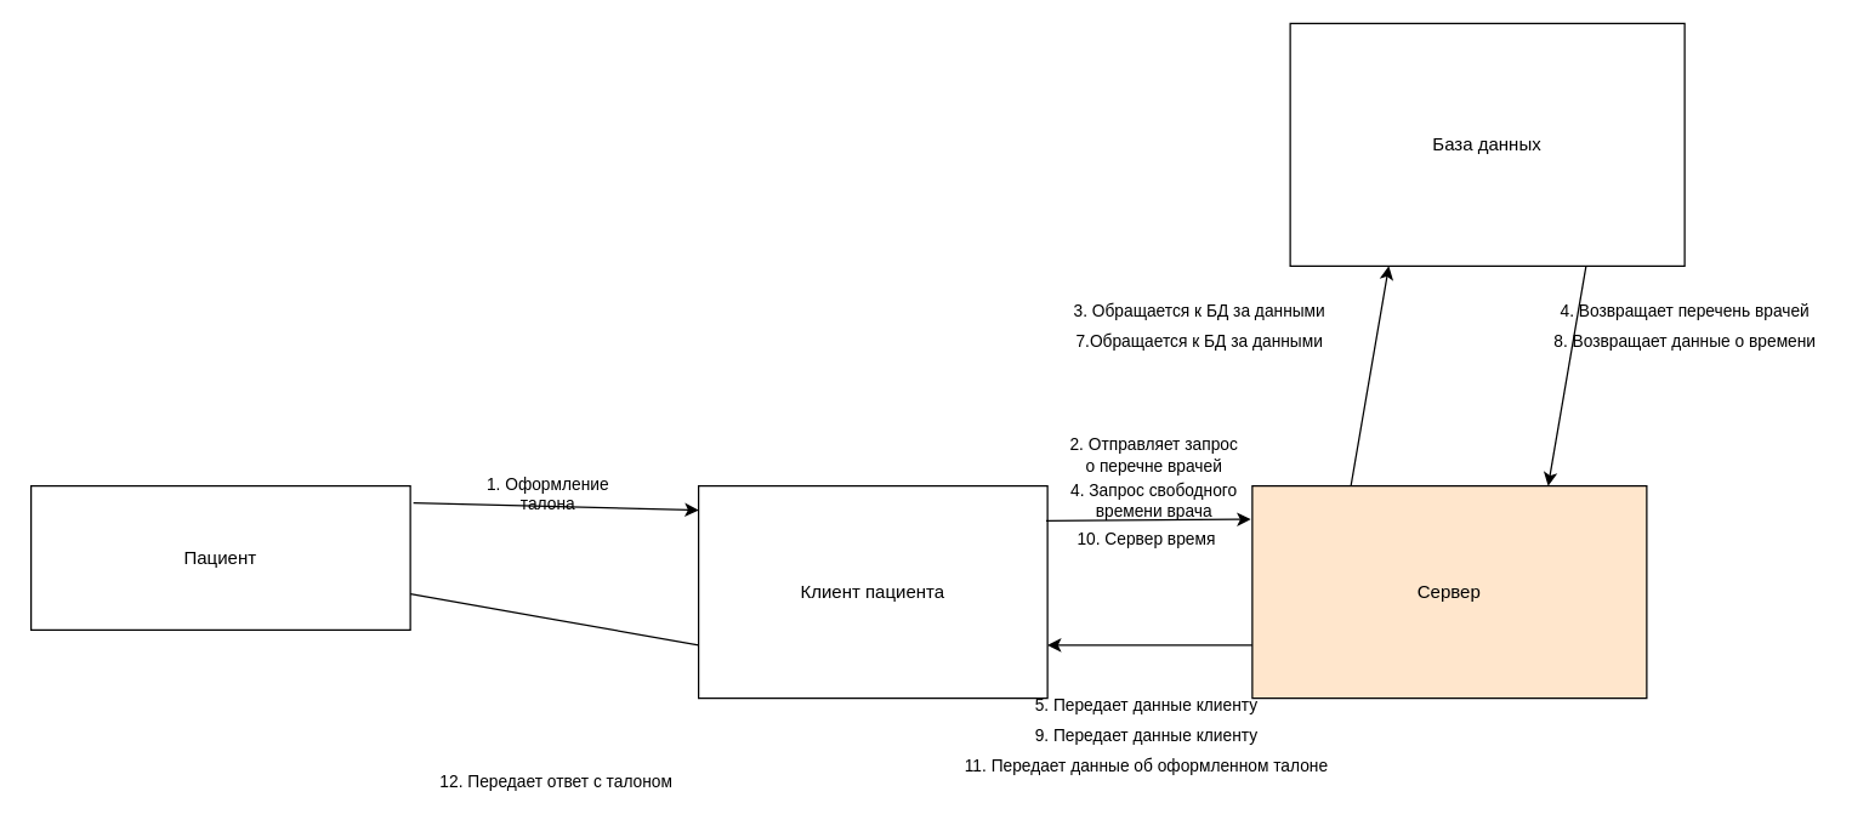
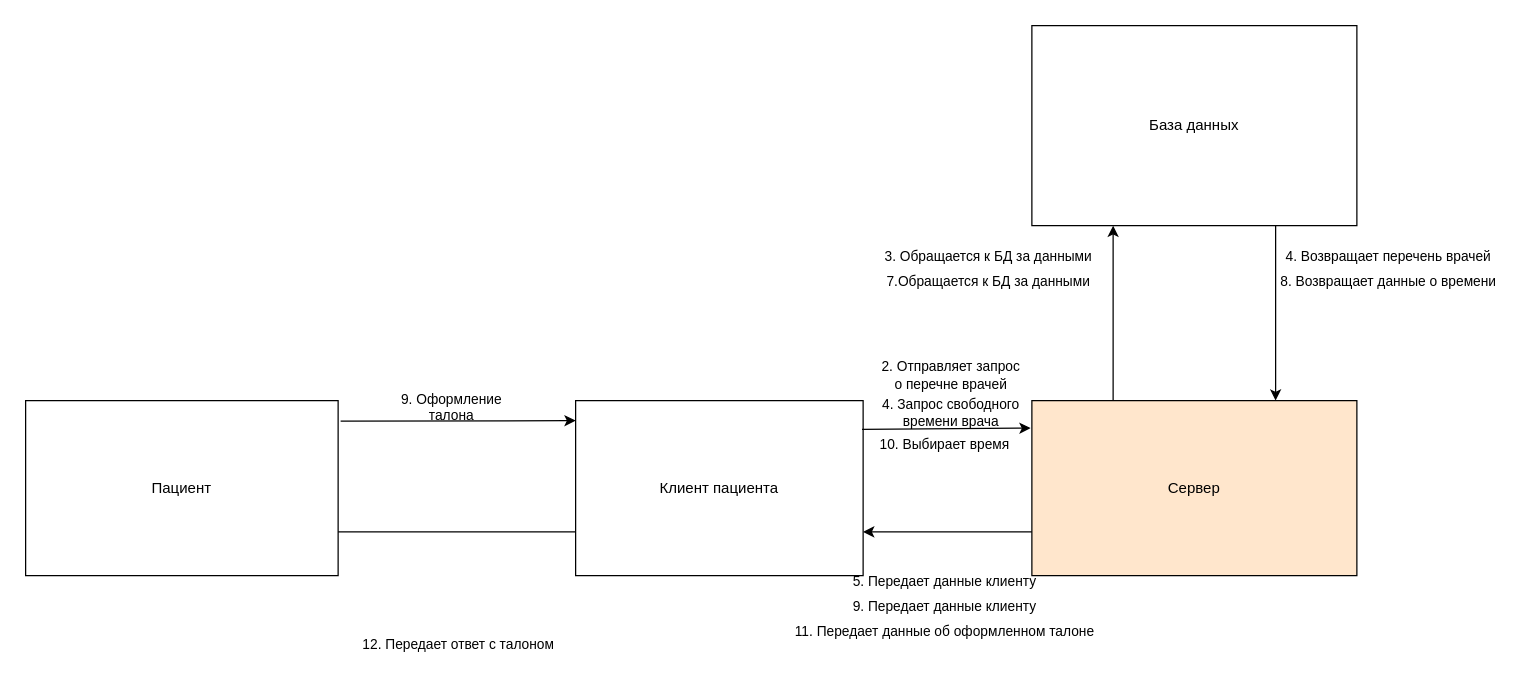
- <mxCell id="5" value="База данных" style="rounded=0;whiteSpace=wrap;html=1;" parent="1" vertex="1"><mxGeometry x="850" y="15" width="260" height="160" as="geometry" /></mxCell>
+ <mxCell id="5" value="База данных" style="rounded=0;whiteSpace=wrap;html=1;" parent="1" vertex="1"><mxGeometry x="825" y="20" width="260" height="160" as="geometry" /></mxCell>
- <mxCell id="7" value="1. Оформление талона" style="text;strokeColor=none;fillColor=none;align=center;verticalAlign=middle;spacingLeft=4;spacingRight=4;overflow=hidden;points=[[0,0.5],[1,0.5]];portConstraint=eastwest;rotatable=0;whiteSpace=wrap;html=1;fontSize=11;" parent="1" vertex="1"><mxGeometry x="310" y="310" width="102" height="30" as="geometry" /></mxCell>
+ <mxCell id="7" value="9. Оформление талона" style="text;strokeColor=none;fillColor=none;align=center;verticalAlign=middle;spacingLeft=4;spacingRight=4;overflow=hidden;points=[[0,0.5],[1,0.5]];portConstraint=eastwest;rotatable=0;whiteSpace=wrap;html=1;fontSize=11;" parent="1" vertex="1"><mxGeometry x="310" y="310" width="102" height="30" as="geometry" /></mxCell>
- <mxCell id="21" value="10. Сервер время" style="text;html=1;align=center;verticalAlign=middle;resizable=0;points=[];autosize=1;strokeColor=none;fillColor=none;fontSize=11;" parent="1" vertex="1"><mxGeometry x="690" y="340" width="130" height="30" as="geometry" /></mxCell>
+ <mxCell id="21" value="10. Выбирает время" style="text;html=1;align=center;verticalAlign=middle;resizable=0;points=[];autosize=1;strokeColor=none;fillColor=none;fontSize=11;" parent="1" vertex="1"><mxGeometry x="690" y="340" width="130" height="30" as="geometry" /></mxCell>
- <mxCell id="2" value="Пациент" style="rounded=0;whiteSpace=wrap;html=1;" parent="1" vertex="1"><mxGeometry x="20" y="320" width="250" height="95" as="geometry" /></mxCell>
+ <mxCell id="2" value="Пациент" style="rounded=0;whiteSpace=wrap;html=1;" parent="1" vertex="1"><mxGeometry y="320" width="250" height="140" as="geometry" x="20" /></mxCell>
